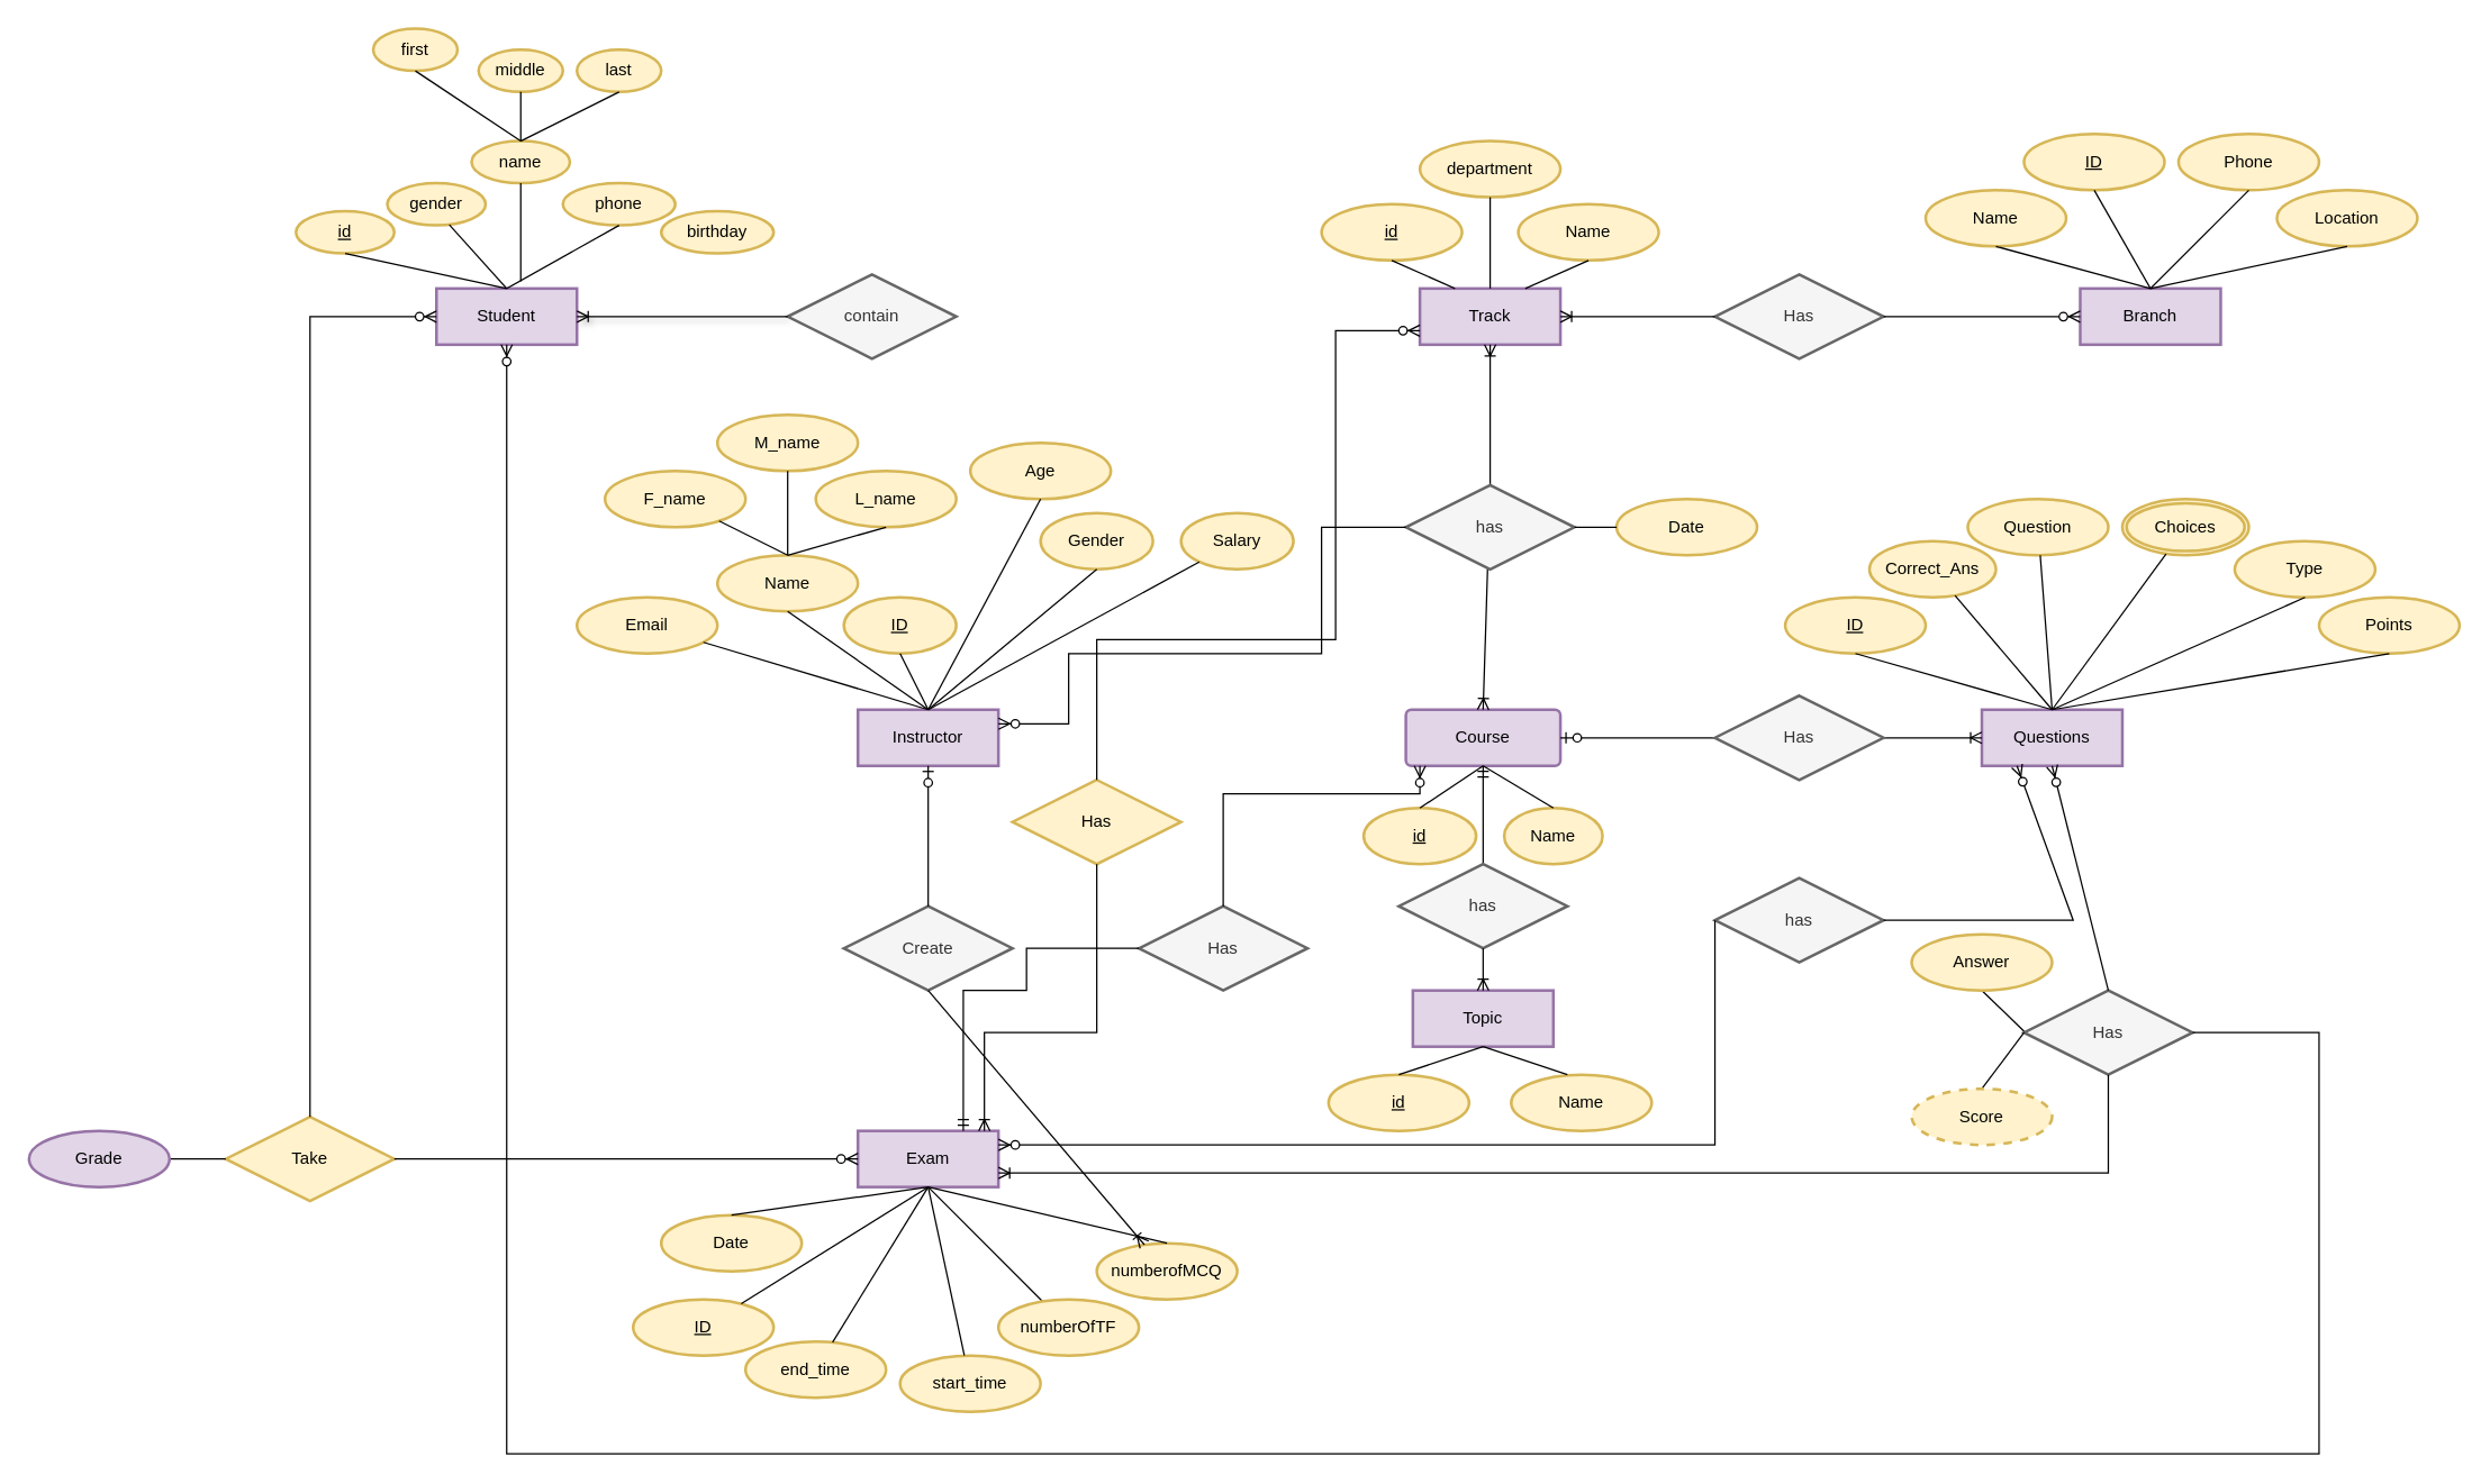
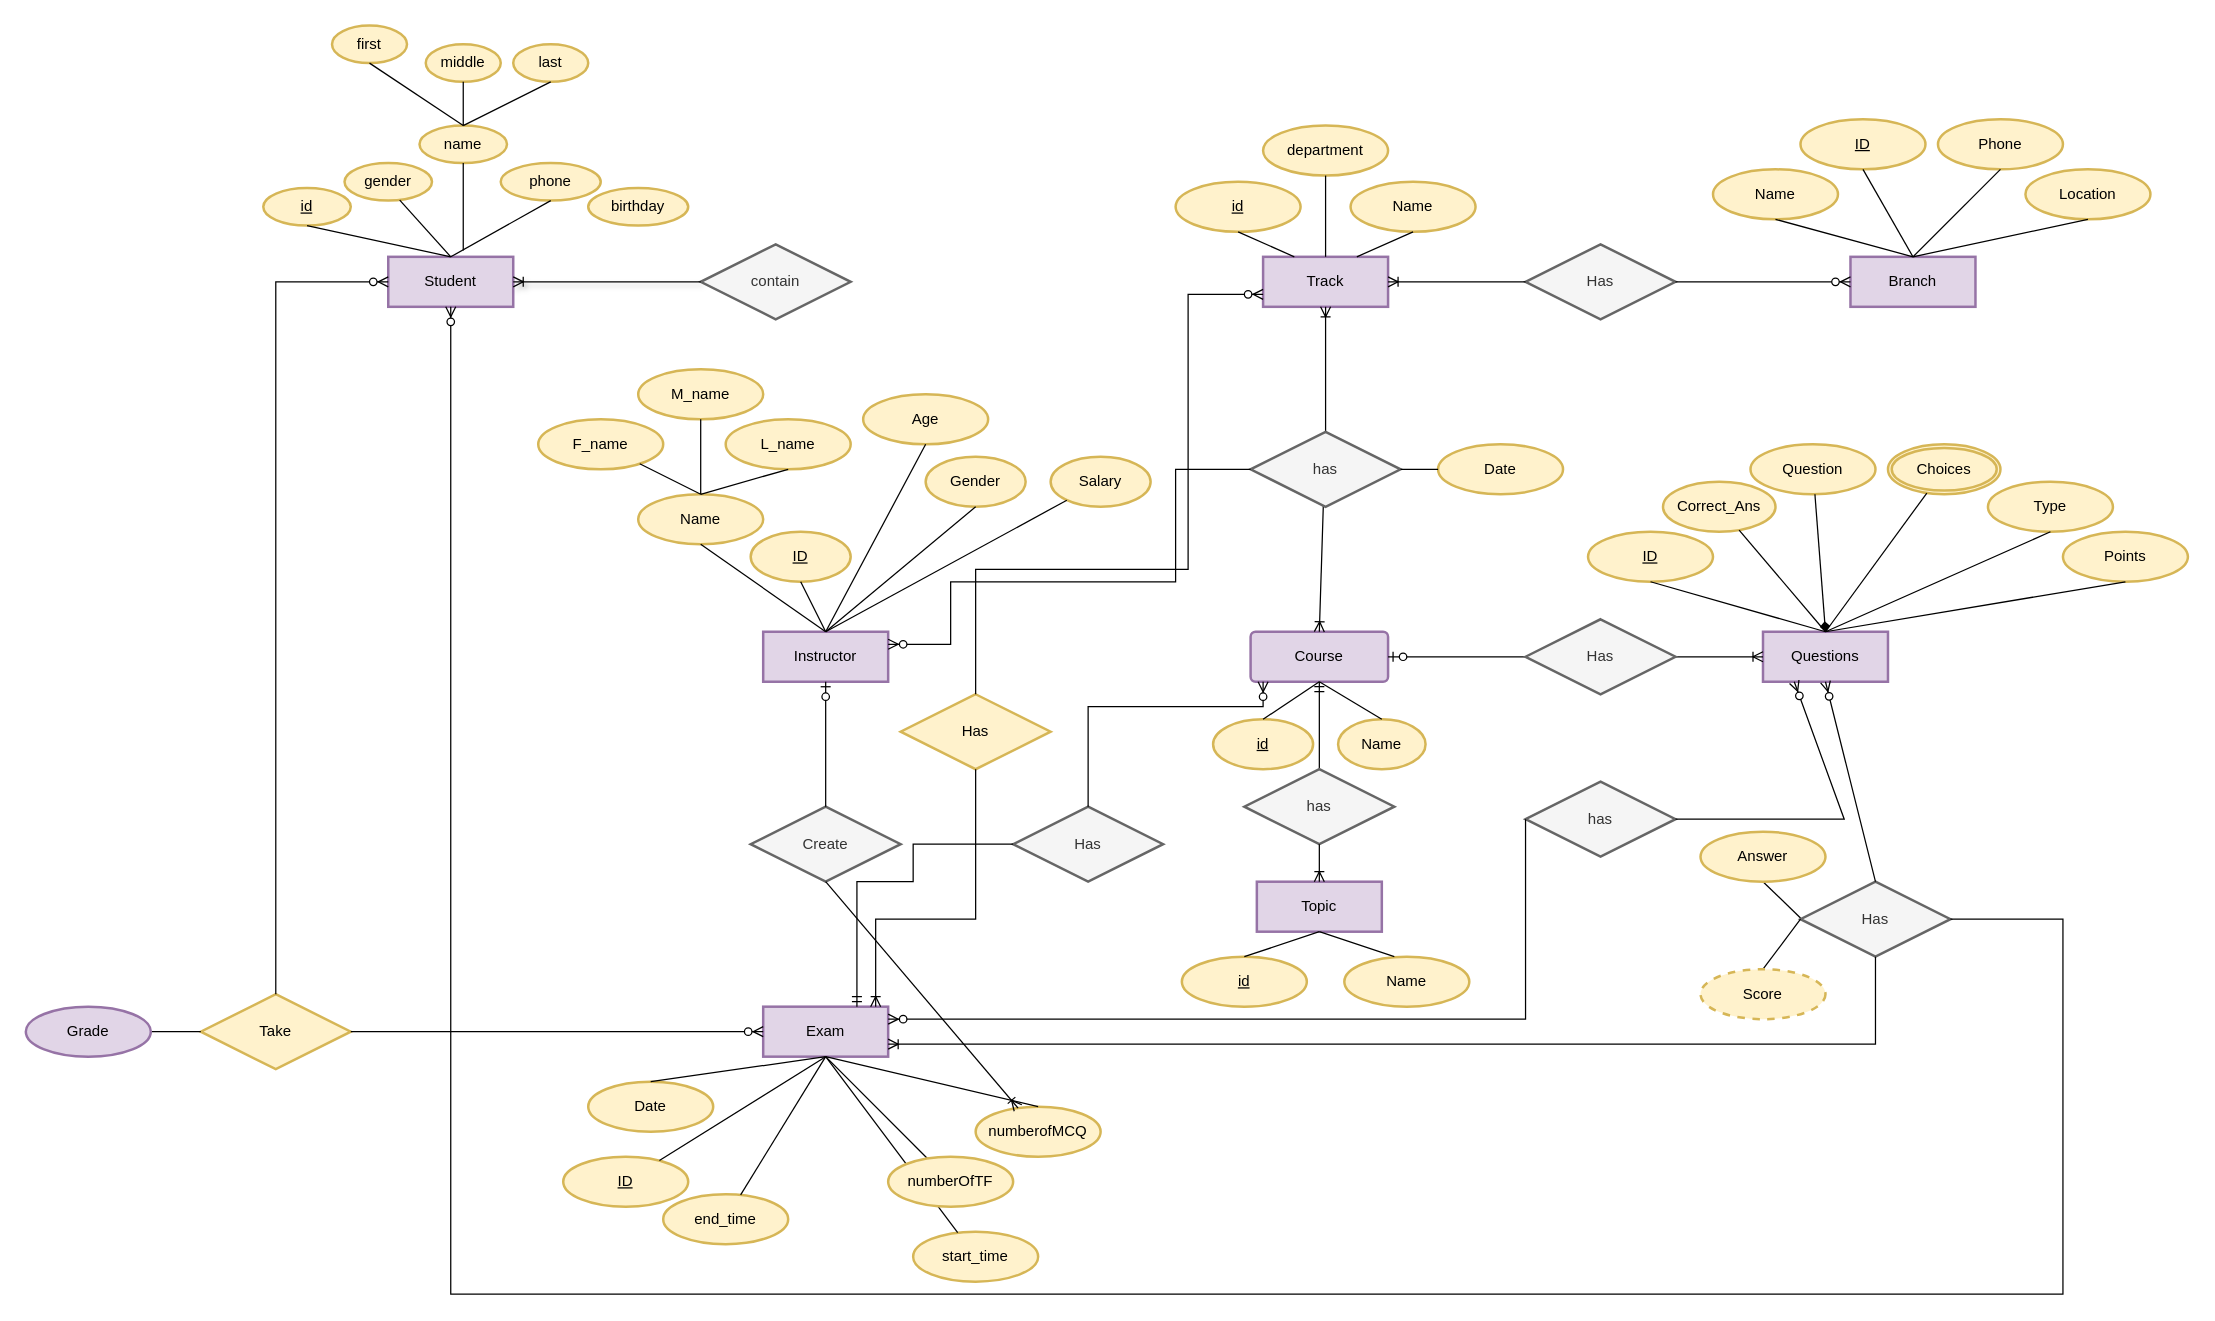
- <mxCell id="15" value="Email" style="ellipse;whiteSpace=wrap;html=1;align=center;fillColor=#fff2cc;strokeColor=#d6b656;strokeWidth=2;" parent="1" vertex="1"><mxGeometry x="410" y="425" width="100" height="40" as="geometry" /></mxCell>
- <mxCell id="21" value="" style="endArrow=none;html=1;rounded=0;exitX=0.5;exitY=0;exitDx=0;exitDy=0;" parent="1" source="3" target="15" edge="1"><mxGeometry relative="1" as="geometry"><mxPoint x="410" y="385" as="sourcePoint" /><mxPoint x="570" y="385" as="targetPoint" /></mxGeometry></mxCell>
- <mxCell id="39" value="" style="endArrow=none;html=1;rounded=0;entryX=0.5;entryY=0;entryDx=0;entryDy=0;" parent="1" source="36" target="26" edge="1"><mxGeometry relative="1" as="geometry"><mxPoint x="1326.06" y="455" as="sourcePoint" /><mxPoint x="1486.06" y="455" as="targetPoint" /></mxGeometry></mxCell>
+ <mxCell id="39" value="" style="endArrow=diamond;html=1;rounded=0;entryX=0.5;entryY=0;entryDx=0;entryDy=0;" parent="1" source="36" target="26" edge="1"><mxGeometry relative="1" as="geometry"><mxPoint x="1326.06" y="455" as="sourcePoint" /><mxPoint x="1486.06" y="455" as="targetPoint" /></mxGeometry></mxCell>
- <mxCell id="28" value="start_time" style="ellipse;whiteSpace=wrap;html=1;align=center;fillColor=#fff2cc;strokeColor=#d6b656;strokeWidth=2;" parent="1" vertex="1"><mxGeometry x="640" y="965" width="100" height="40" as="geometry" /></mxCell>
+ <mxCell id="28" value="start_time" style="ellipse;whiteSpace=wrap;html=1;align=center;fillColor=#fff2cc;strokeColor=#d6b656;strokeWidth=2;" parent="1" vertex="1"><mxGeometry x="730" y="985" width="100" height="40" as="geometry" /></mxCell>
